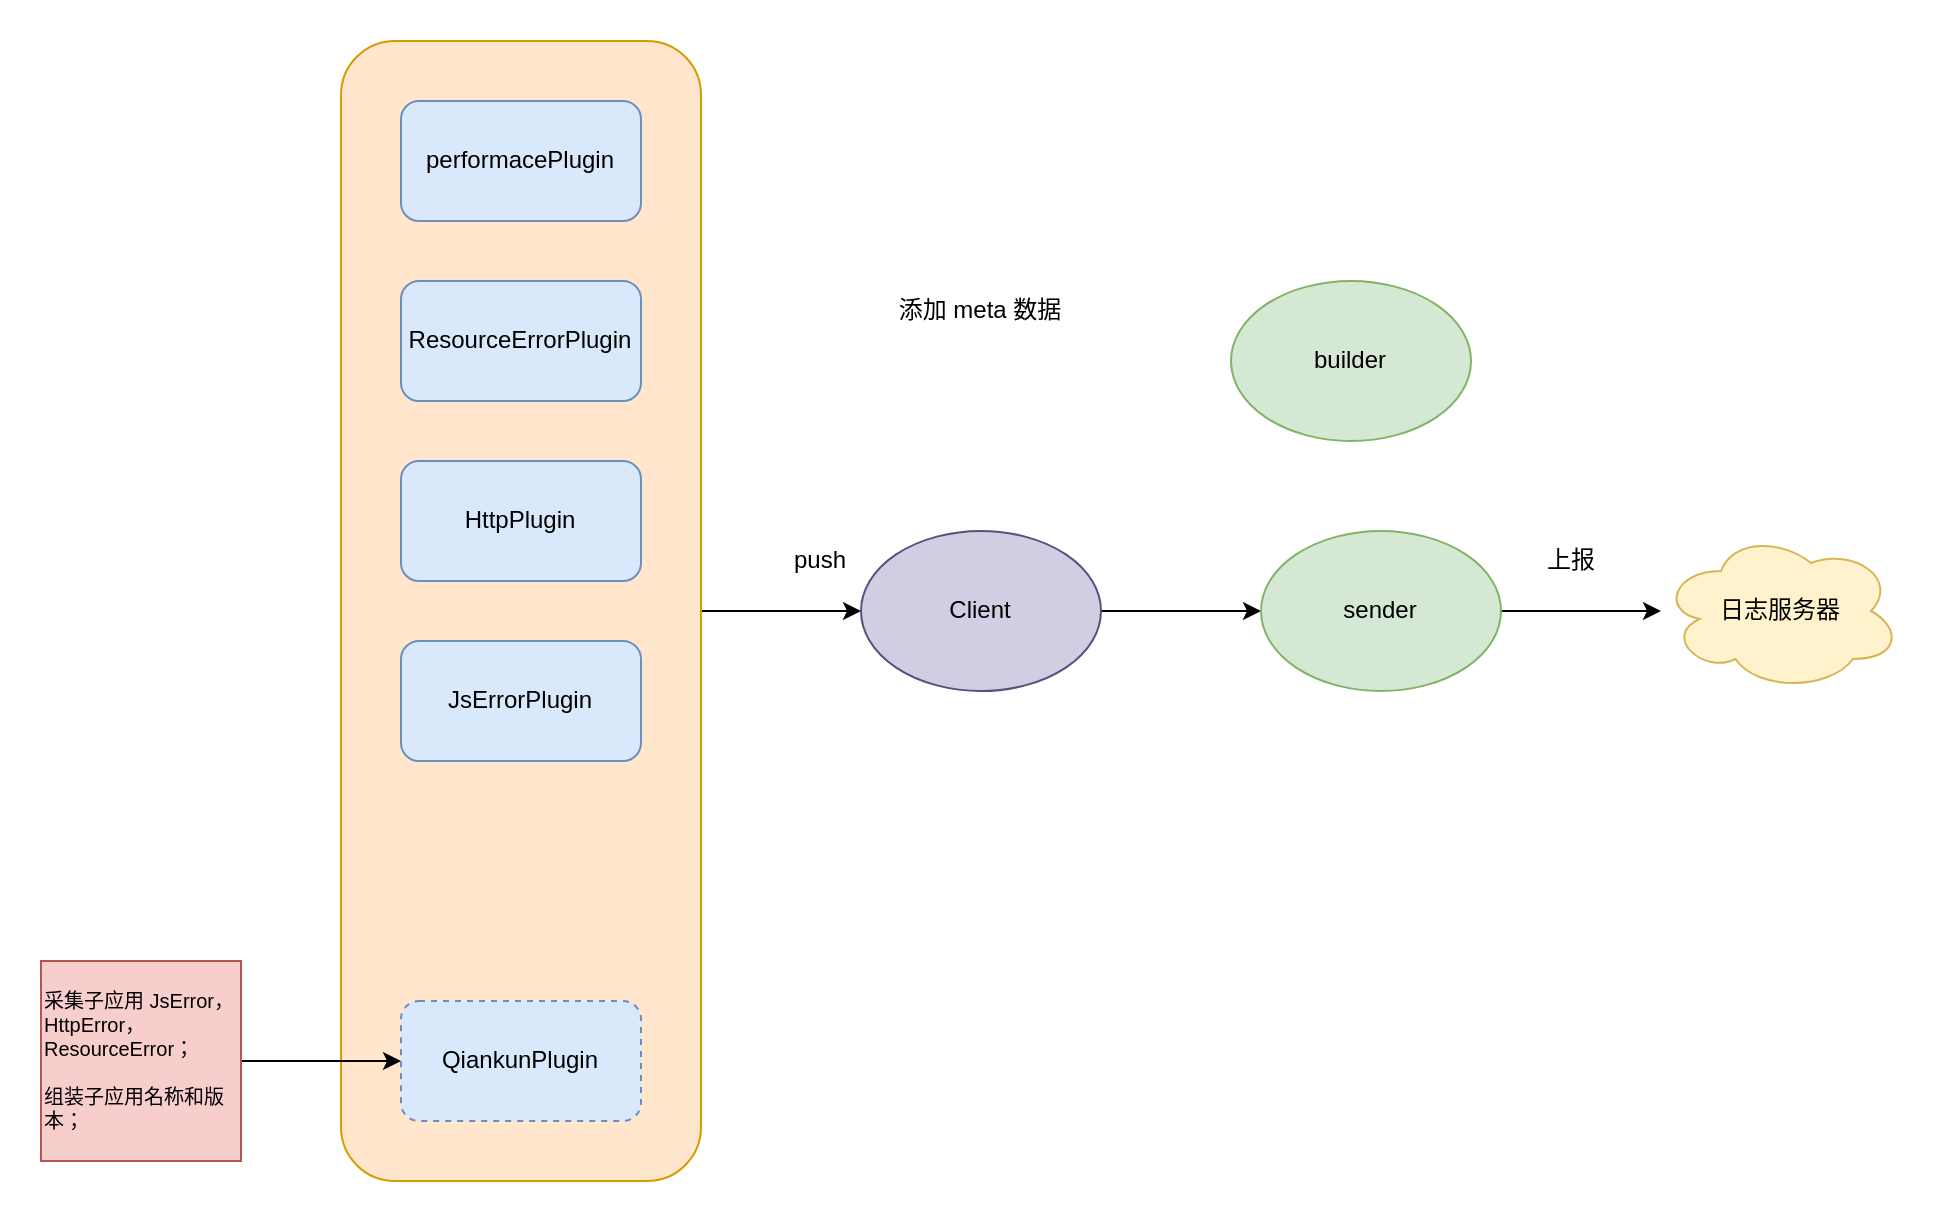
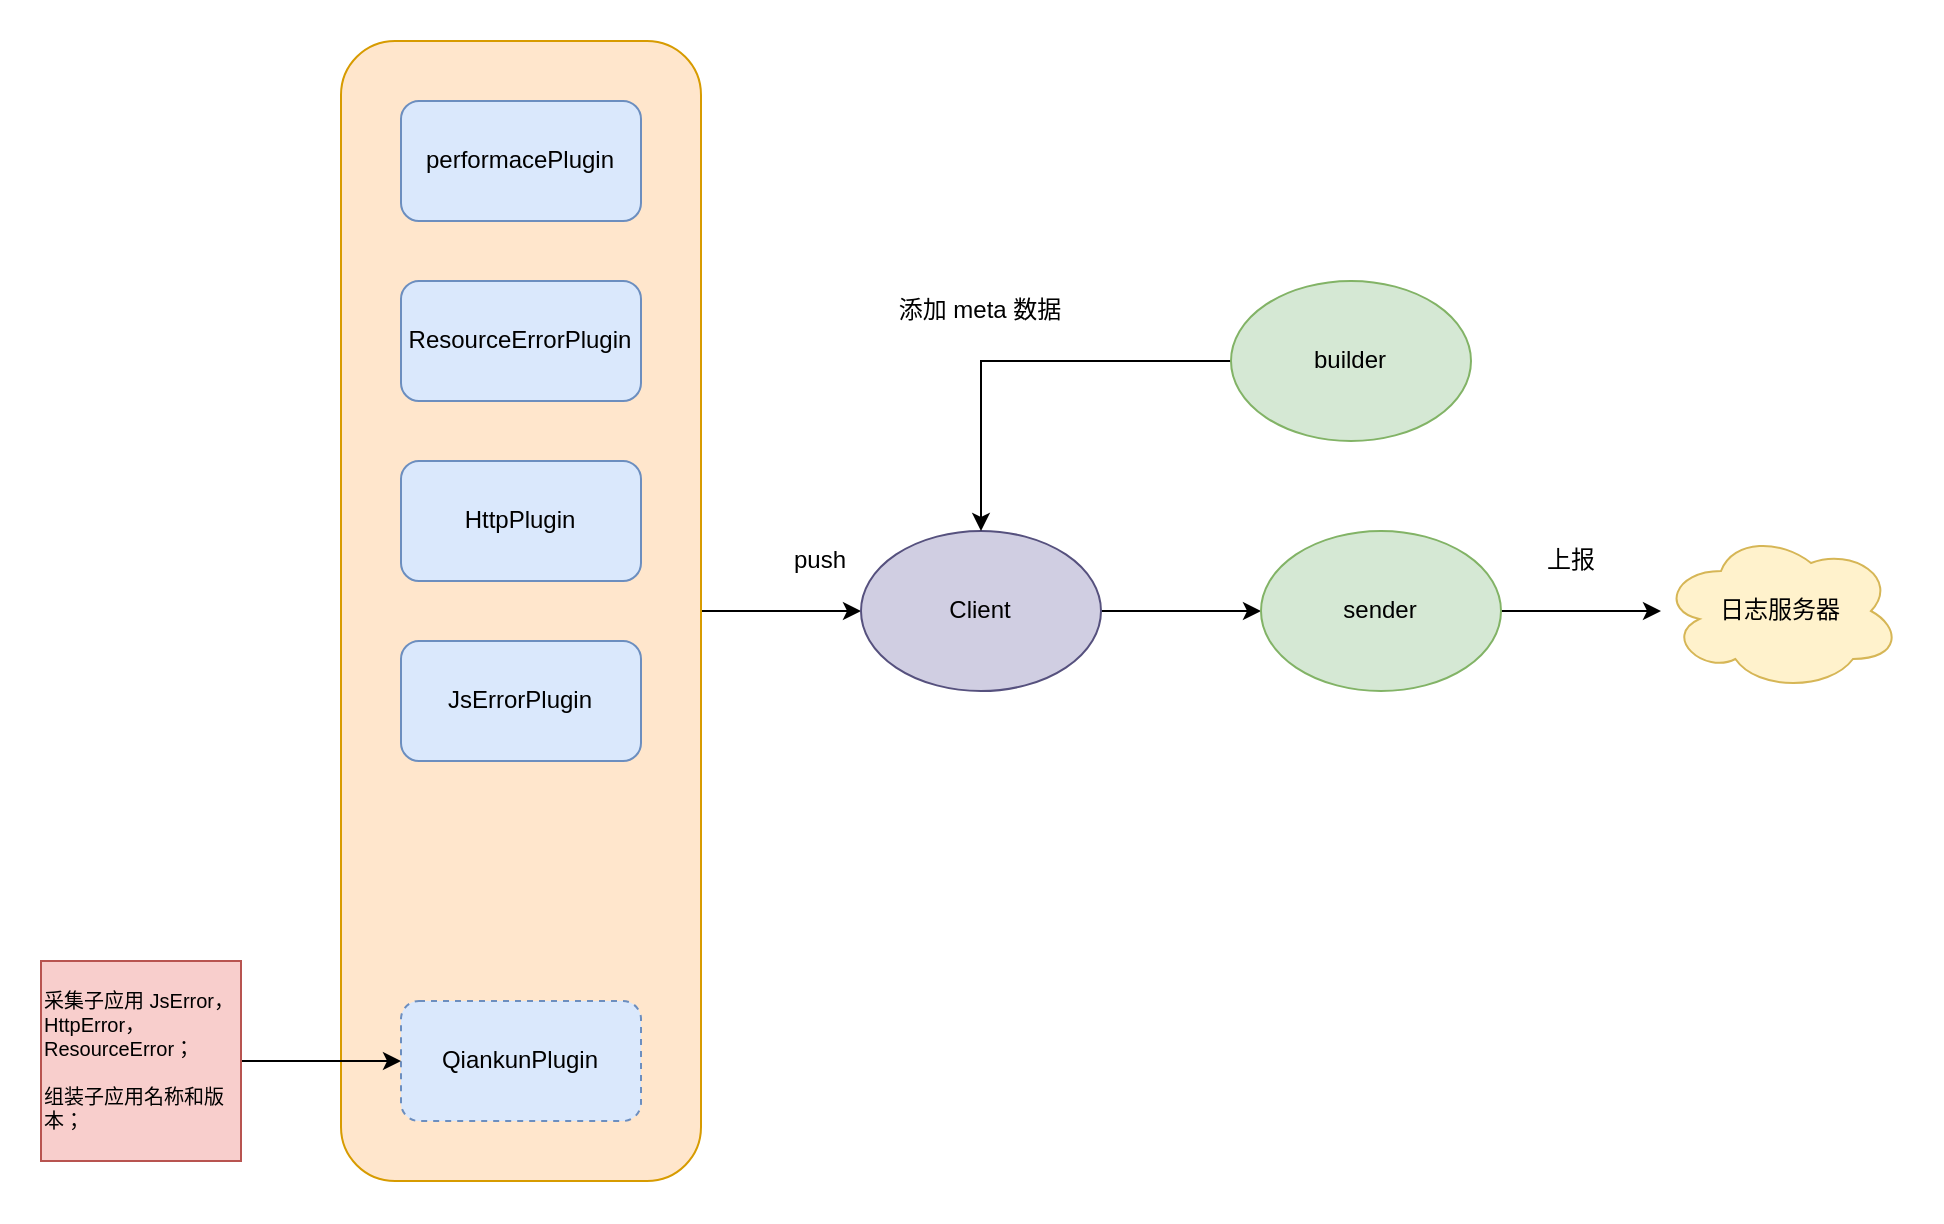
+ <mxCell id="16" style="edgeStyle=orthogonalEdgeStyle;rounded=0;orthogonalLoop=1;jettySize=auto;html=1;entryX=0.5;entryY=0;entryDx=0;entryDy=0;" edge="1" parent="1" source="17" target="10"><mxGeometry relative="1" as="geometry"><mxPoint x="590" y="180" as="targetPoint" /></mxGeometry></mxCell>
